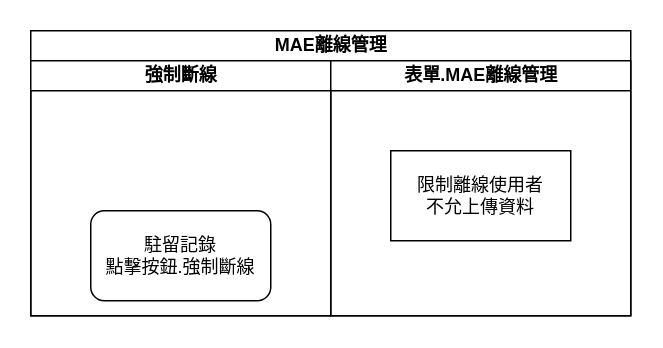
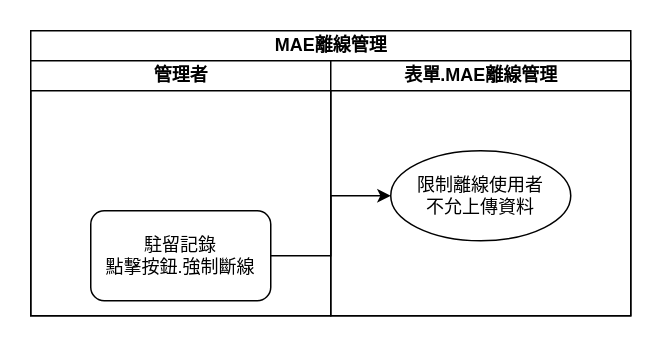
- <mxCell id="3" value="強制斷線" style="swimlane;html=1;startSize=20;" parent="2" vertex="1"><mxGeometry y="20" width="200" height="170" as="geometry" /></mxCell>
+ <mxCell id="3" value="管理者" style="swimlane;html=1;startSize=20;" parent="2" vertex="1"><mxGeometry y="20" width="200" height="170" as="geometry" /></mxCell>
- <mxCell id="6" value="限制離線使用者&lt;br&gt;不允上傳資料" style="rounded=0;whiteSpace=wrap;html=1;" parent="5" vertex="1"><mxGeometry x="40" y="60" width="120" height="60" as="geometry" /></mxCell>
+ <mxCell id="6" value="限制離線使用者&lt;br&gt;不允上傳資料" style="ellipse;whiteSpace=wrap;html=1;" parent="5" vertex="1"><mxGeometry x="40" y="60" width="120" height="60" as="geometry" /></mxCell>
+ <mxCell id="7" style="edgeStyle=orthogonalEdgeStyle;rounded=0;orthogonalLoop=1;jettySize=auto;html=1;exitX=1;exitY=0.5;exitDx=0;exitDy=0;entryX=0;entryY=0.5;entryDx=0;entryDy=0;" parent="2" source="4" target="6" edge="1"><mxGeometry relative="1" as="geometry" /></mxCell>
